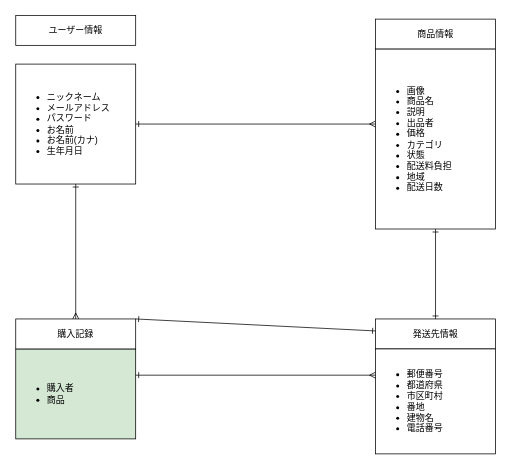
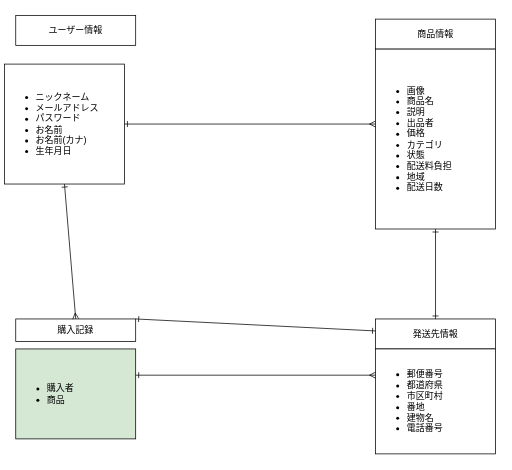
- <mxCell id="4" value="&lt;ul&gt;&lt;li&gt;ニックネーム&lt;/li&gt;&lt;li&gt;メールアドレス&lt;/li&gt;&lt;li&gt;パスワード&lt;/li&gt;&lt;li&gt;お名前&lt;/li&gt;&lt;li&gt;お名前(カナ)&lt;/li&gt;&lt;li&gt;生年月日&lt;/li&gt;&lt;/ul&gt;" style="rounded=0;whiteSpace=wrap;html=1;align=left;" vertex="1" parent="1"><mxGeometry x="20" y="85" width="160" height="160" as="geometry" /></mxCell>
+ <mxCell id="4" value="&lt;ul&gt;&lt;li&gt;ニックネーム&lt;/li&gt;&lt;li&gt;メールアドレス&lt;/li&gt;&lt;li&gt;パスワード&lt;/li&gt;&lt;li&gt;お名前&lt;/li&gt;&lt;li&gt;お名前(カナ)&lt;/li&gt;&lt;li&gt;生年月日&lt;/li&gt;&lt;/ul&gt;" style="rounded=0;whiteSpace=wrap;html=1;align=left;" vertex="1" parent="1"><mxGeometry x="5" y="85" width="160" height="160" as="geometry" /></mxCell>
- <mxCell id="11" value="購入記録" style="rounded=0;whiteSpace=wrap;html=1;" vertex="1" parent="1"><mxGeometry x="20" y="425" width="160" height="40" as="geometry" /></mxCell>
+ <mxCell id="11" value="購入記録" style="rounded=0;whiteSpace=wrap;html=1;" vertex="1" parent="1"><mxGeometry x="20" y="425" width="160" height="30" as="geometry" /></mxCell>
